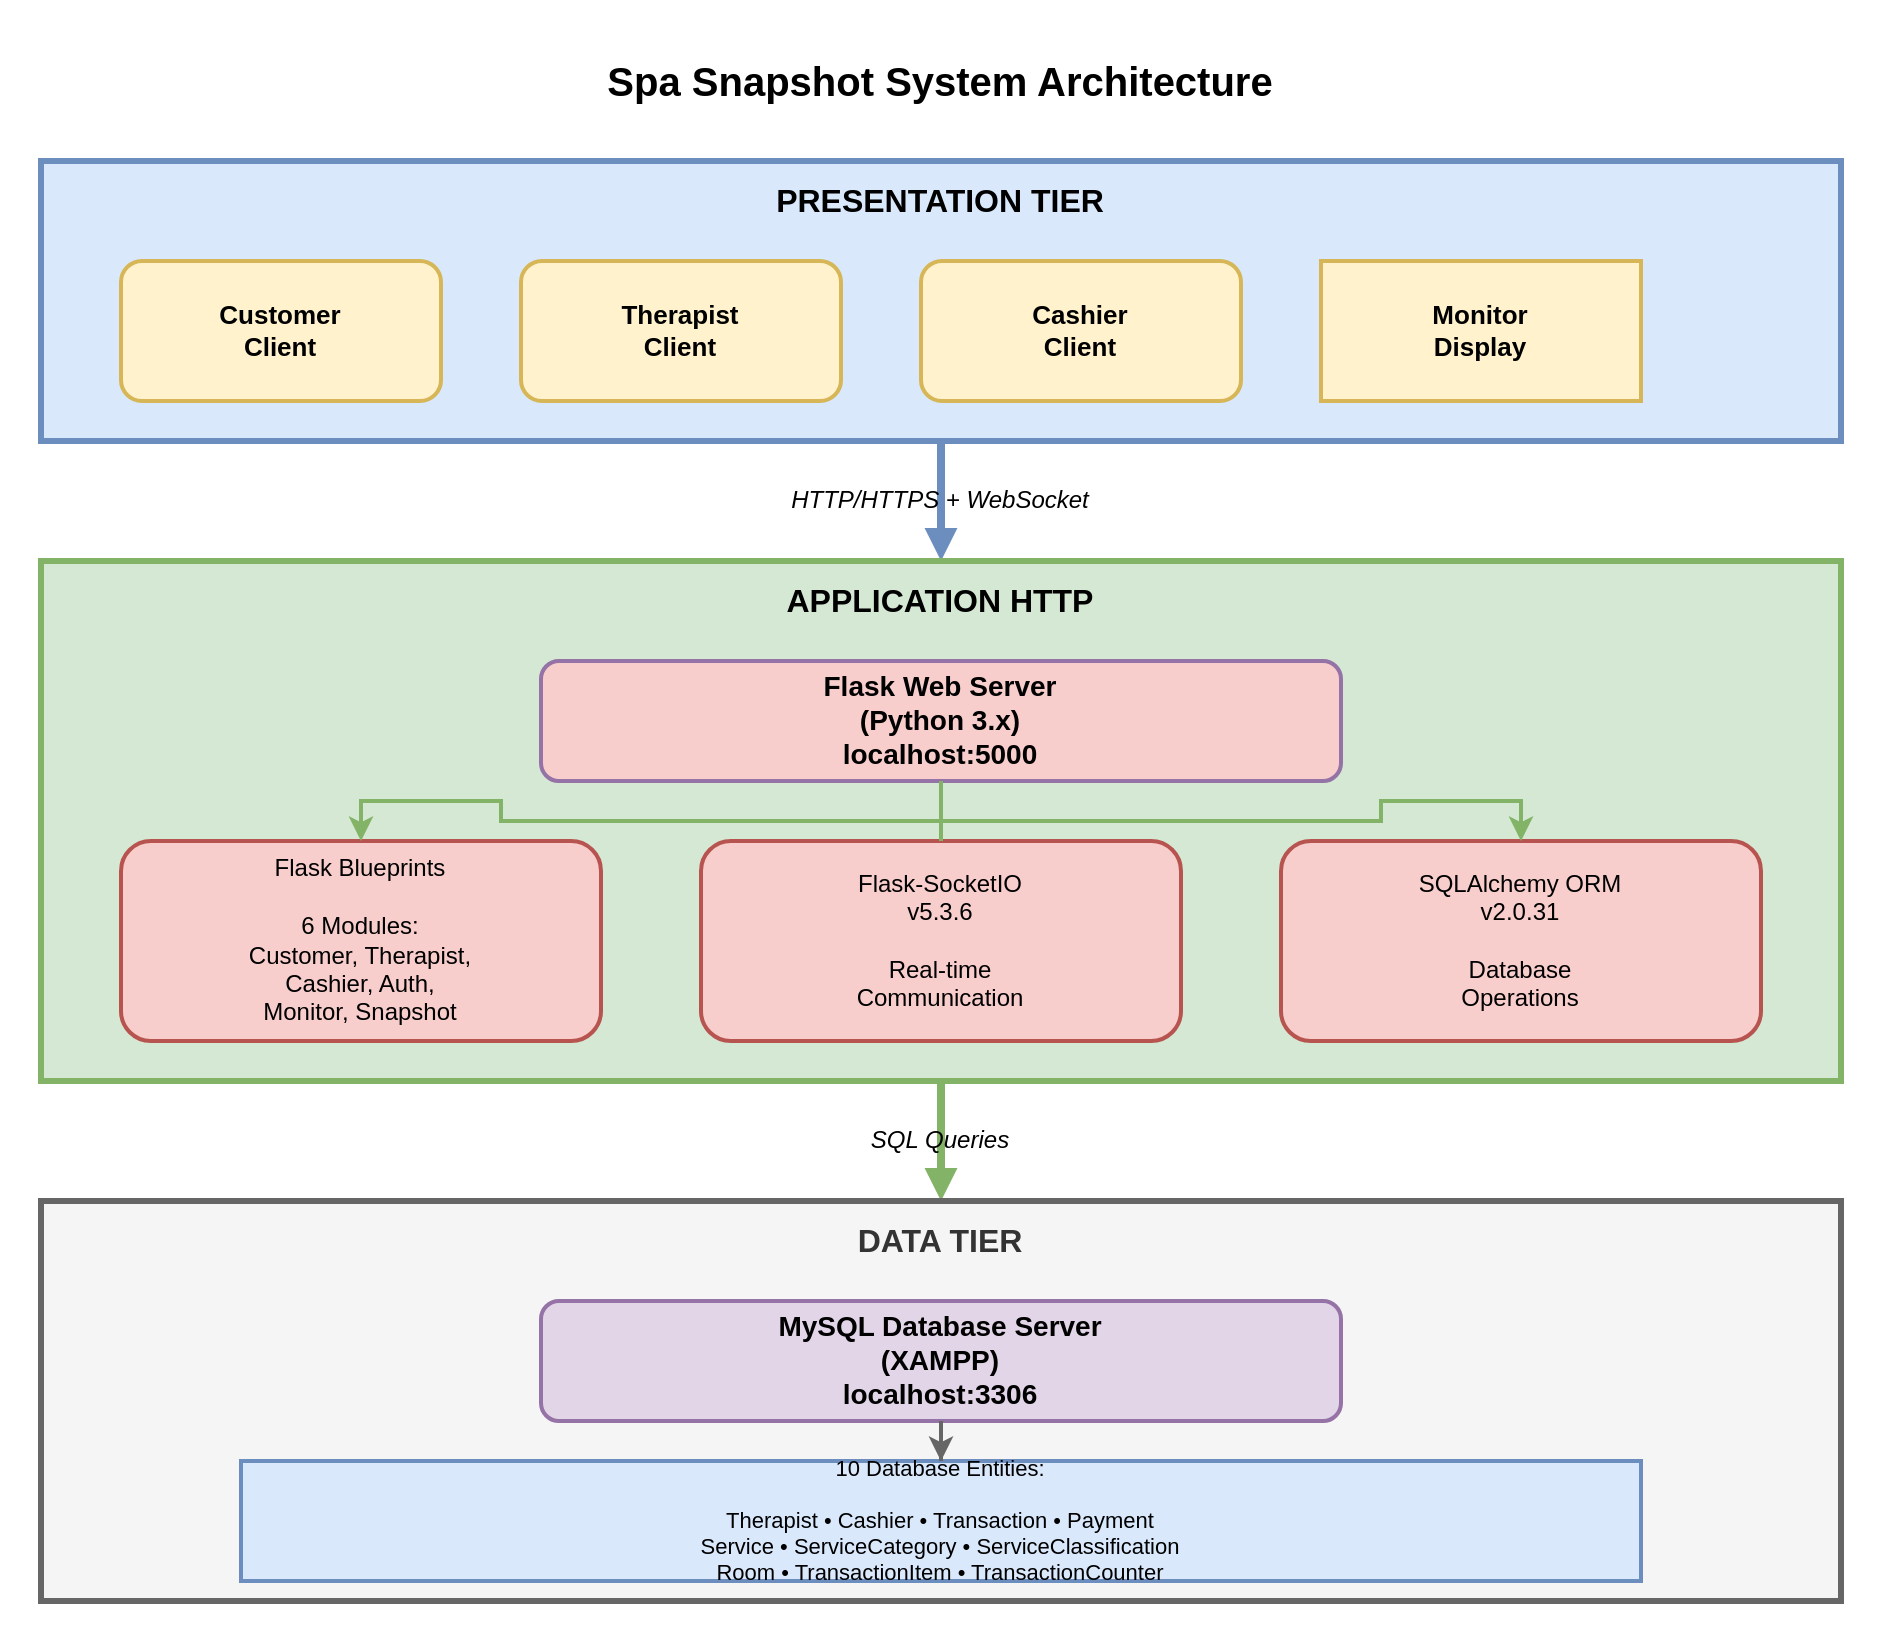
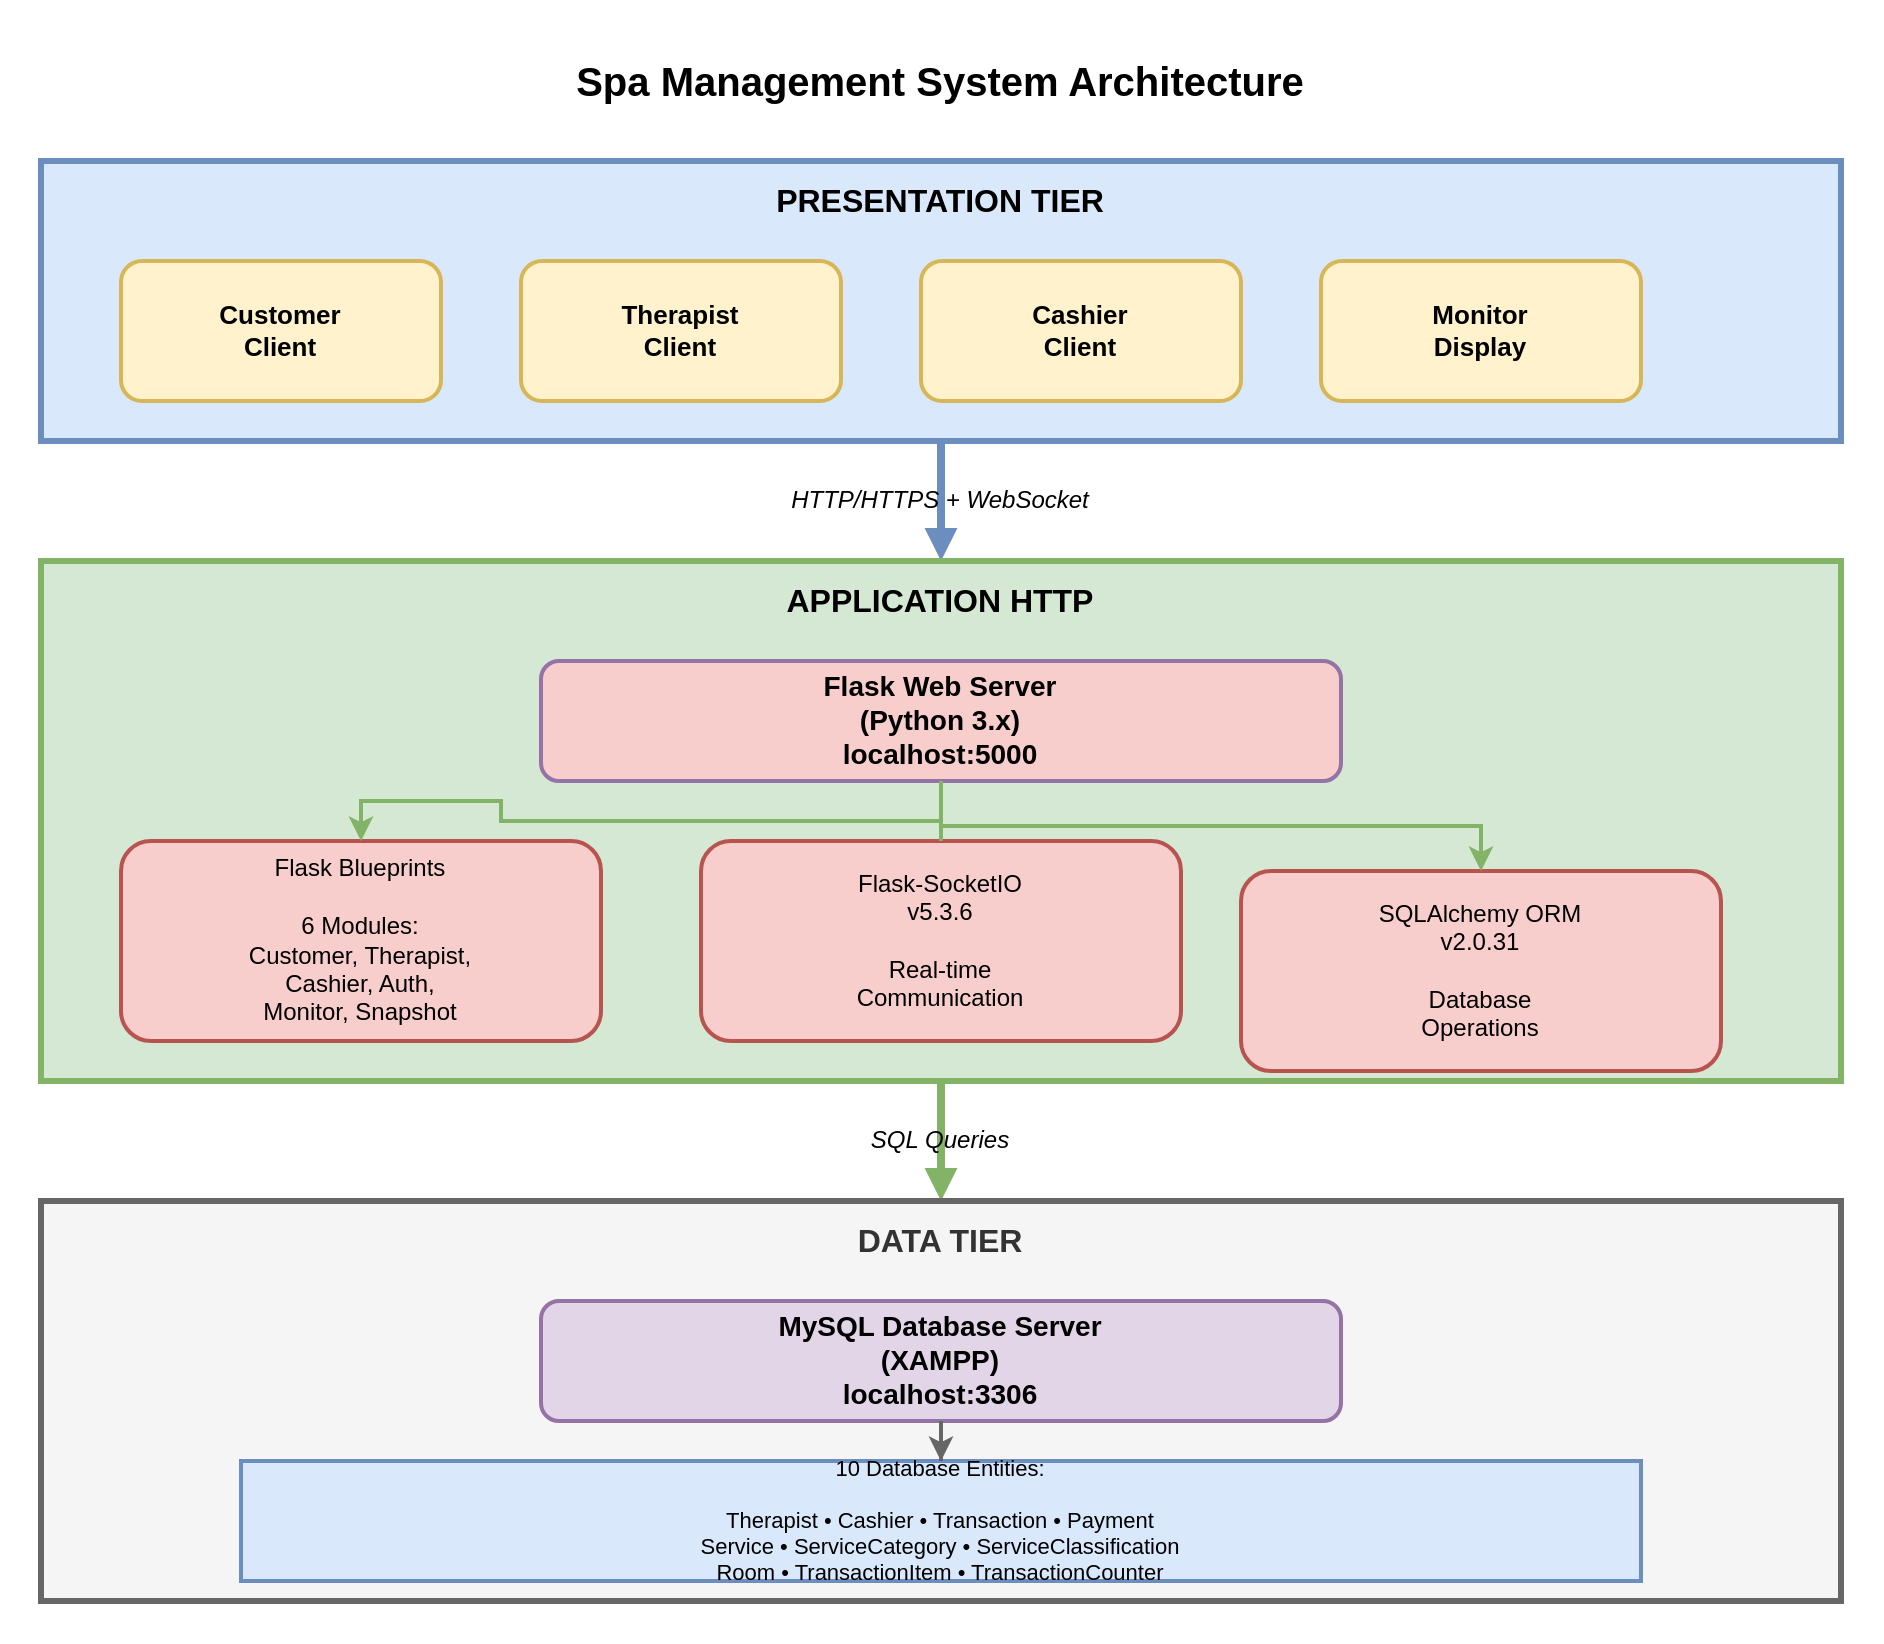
- <mxCell id="2" value="Spa Snapshot System Architecture" style="text;html=1;strokeColor=none;fillColor=none;align=center;verticalAlign=middle;whiteSpace=wrap;rounded=0;fontSize=20;fontStyle=1;" vertex="1" parent="1"><mxGeometry x="220" y="20" width="500" height="40" as="geometry" /></mxCell>
+ <mxCell id="2" value="Spa Management System Architecture" style="text;html=1;strokeColor=none;fillColor=none;align=center;verticalAlign=middle;whiteSpace=wrap;rounded=0;fontSize=20;fontStyle=1;" vertex="1" parent="1"><mxGeometry x="220" y="20" width="500" height="40" as="geometry" /></mxCell>
- <mxCell id="8" value="Monitor&lt;br&gt;Display" style="whiteSpace=wrap;html=1;fillColor=#fff2cc;strokeColor=#d6b656;fontSize=13;fontStyle=1;strokeWidth=2;rounded=0;" vertex="1" parent="1"><mxGeometry x="660" y="130" width="160" height="70" as="geometry" /></mxCell>
+ <mxCell id="8" value="Monitor&lt;br&gt;Display" style="rounded=1;whiteSpace=wrap;html=1;fillColor=#fff2cc;strokeColor=#d6b656;fontSize=13;fontStyle=1;strokeWidth=2;" vertex="1" parent="1"><mxGeometry x="660" y="130" width="160" height="70" as="geometry" /></mxCell>
- <mxCell id="16" value="SQLAlchemy ORM&lt;br&gt;v2.0.31&lt;br&gt;&lt;br&gt;Database&lt;br&gt;Operations" style="rounded=1;whiteSpace=wrap;html=1;fillColor=#f8cecc;strokeColor=#b85450;fontSize=12;strokeWidth=2;align=center;" vertex="1" parent="1"><mxGeometry x="640" y="420" width="240" height="100" as="geometry" /></mxCell>
+ <mxCell id="16" value="SQLAlchemy ORM&lt;br&gt;v2.0.31&lt;br&gt;&lt;br&gt;Database&lt;br&gt;Operations" style="rounded=1;whiteSpace=wrap;html=1;fillColor=#f8cecc;strokeColor=#b85450;fontSize=12;strokeWidth=2;align=center;" vertex="1" parent="1"><mxGeometry x="620" y="435" width="240" height="100" as="geometry" /></mxCell>
